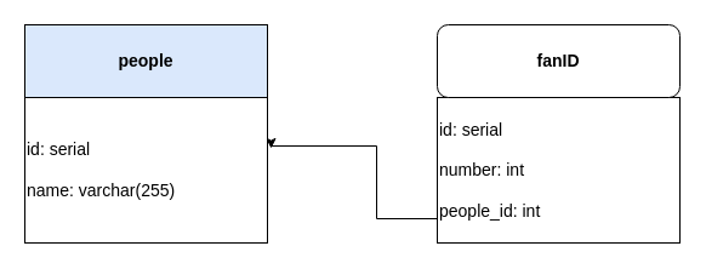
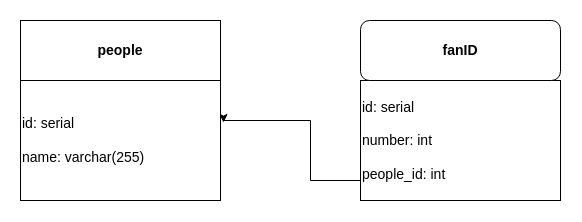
- <mxCell id="6" value="&lt;font style=&quot;font-size: 14px&quot;&gt;&lt;b&gt;people&lt;/b&gt;&lt;/font&gt;" style="rounded=0;whiteSpace=wrap;html=1;fillColor=#dae8fc;" vertex="1" parent="1"><mxGeometry x="20" y="20" width="200" height="60" as="geometry" /></mxCell>
+ <mxCell id="6" value="&lt;font style=&quot;font-size: 14px&quot;&gt;&lt;b&gt;people&lt;/b&gt;&lt;/font&gt;" style="rounded=0;whiteSpace=wrap;html=1;" vertex="1" parent="1"><mxGeometry x="20" y="20" width="200" height="60" as="geometry" /></mxCell>
